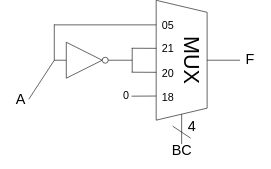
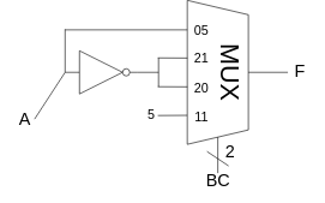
- <mxCell id="8" value="&lt;font style=&quot;font-size: 18px&quot;&gt;0&lt;/font&gt;" style="text;html=1;strokeColor=none;fillColor=none;align=center;verticalAlign=middle;whiteSpace=wrap;rounded=0;fontSize=24;" parent="1" vertex="1"><mxGeometry x="190" y="137.5" width="40" height="20" as="geometry" /></mxCell>
+ <mxCell id="8" value="&lt;font style=&quot;font-size: 18px&quot;&gt;5&lt;/font&gt;" style="text;html=1;strokeColor=none;fillColor=none;align=center;verticalAlign=middle;whiteSpace=wrap;rounded=0;fontSize=24;" parent="1" vertex="1"><mxGeometry x="190" y="137.5" width="40" height="20" as="geometry" /></mxCell>
- <mxCell id="17" value="&lt;font style=&quot;font-size: 18px&quot;&gt;18&lt;/font&gt;" style="text;html=1;strokeColor=none;fillColor=none;align=center;verticalAlign=middle;whiteSpace=wrap;rounded=0;fontSize=24;" parent="1" vertex="1"><mxGeometry x="260" y="140" width="40" height="20" as="geometry" /></mxCell>
+ <mxCell id="17" value="&lt;font style=&quot;font-size: 18px&quot;&gt;11&lt;/font&gt;" style="text;html=1;strokeColor=none;fillColor=none;align=center;verticalAlign=middle;whiteSpace=wrap;rounded=0;fontSize=24;" parent="1" vertex="1"><mxGeometry x="260" y="140" width="40" height="20" as="geometry" /></mxCell>
- <mxCell id="10" value="4" style="text;html=1;strokeColor=none;fillColor=none;align=center;verticalAlign=middle;whiteSpace=wrap;rounded=0;fontSize=24;" parent="1" vertex="1"><mxGeometry x="300" y="190" width="40" height="20" as="geometry" /></mxCell>
+ <mxCell id="10" value="2" style="text;html=1;strokeColor=none;fillColor=none;align=center;verticalAlign=middle;whiteSpace=wrap;rounded=0;fontSize=24;" parent="1" vertex="1"><mxGeometry x="300" y="190" width="40" height="20" as="geometry" /></mxCell>
